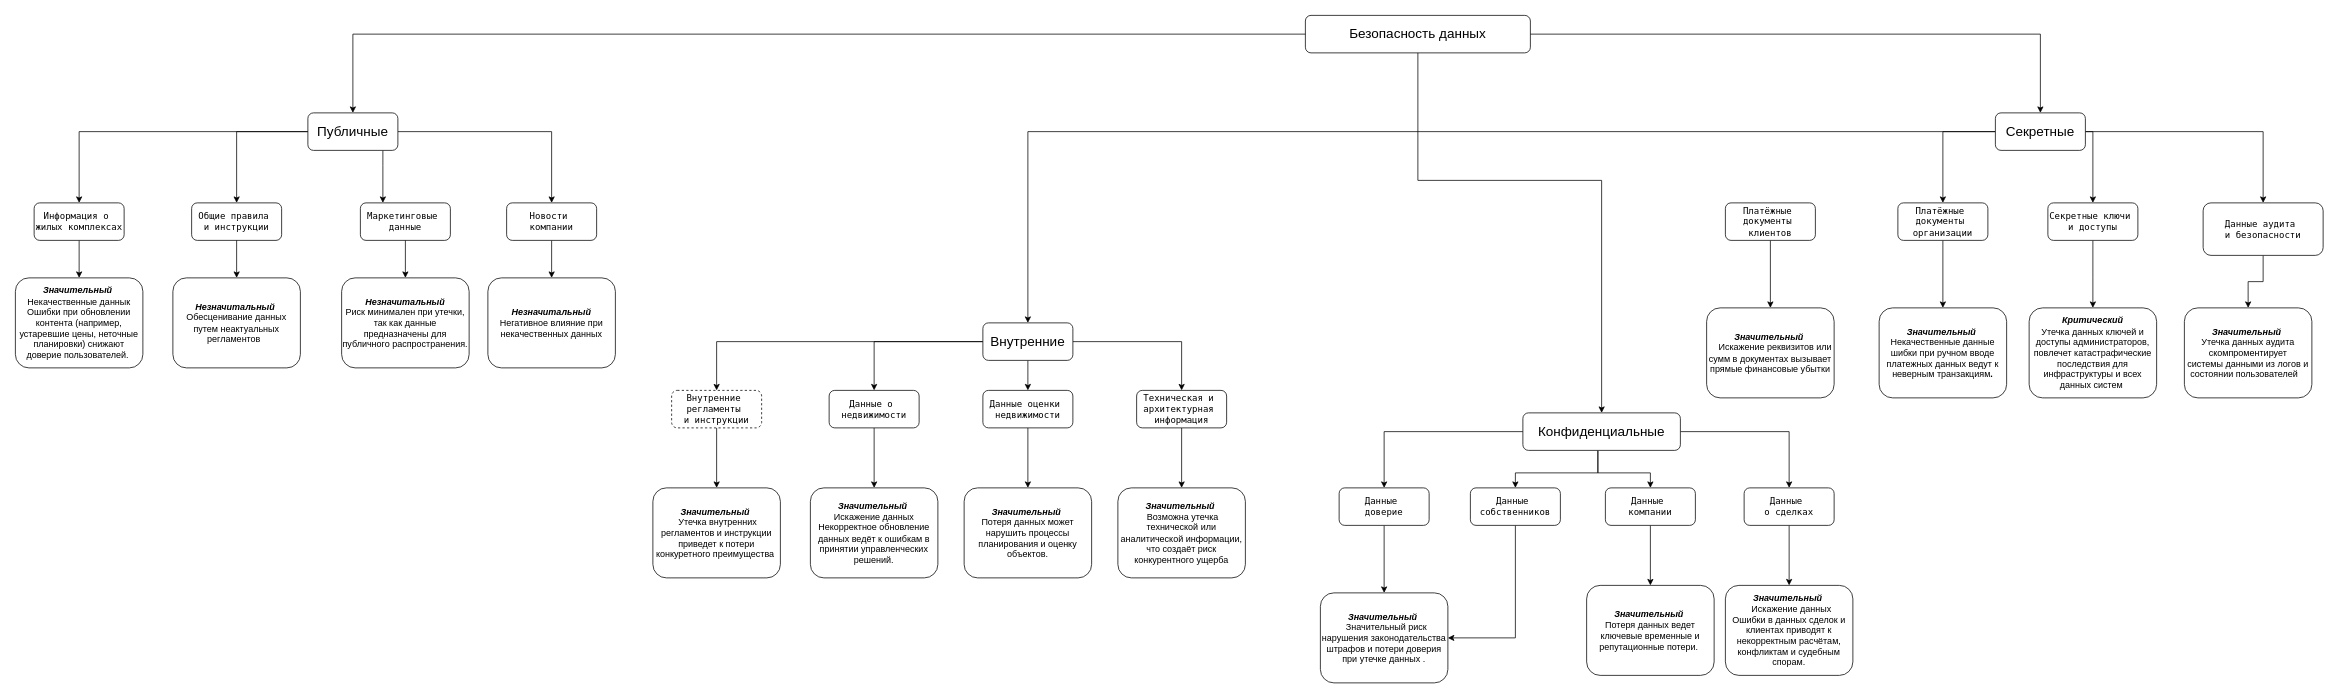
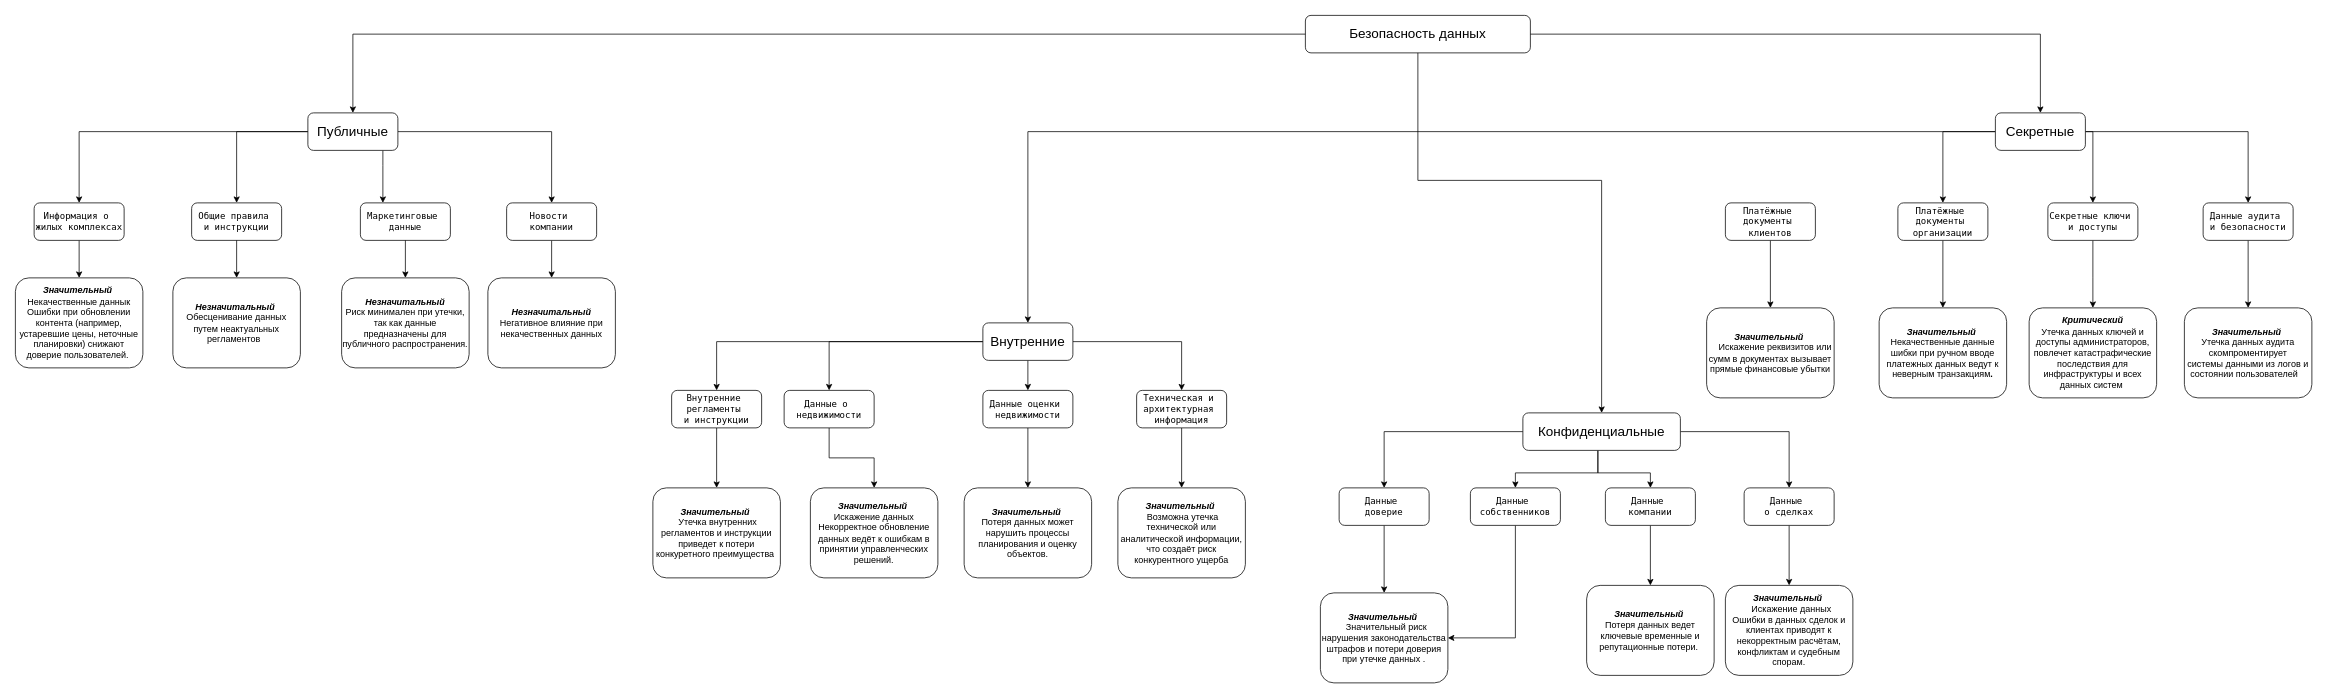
- <mxCell id="54" value="&lt;div style=&quot;&quot;&gt;&lt;pre style=&quot;&quot;&gt;&lt;font face=&quot;JetBrains Mono, monospace&quot;&gt;Данные аудита &lt;br&gt;и безопасности&lt;/font&gt;&lt;font face=&quot;JetBrains Mono, monospace&quot;&gt;&lt;/font&gt;&lt;/pre&gt;&lt;/div&gt;" style="rounded=1;whiteSpace=wrap;html=1;fontColor=default;" vertex="1" parent="1"><mxGeometry x="2937" y="270" width="160" height="70" as="geometry" /></mxCell>
+ <mxCell id="54" value="&lt;div style=&quot;&quot;&gt;&lt;pre style=&quot;&quot;&gt;&lt;font face=&quot;JetBrains Mono, monospace&quot;&gt;Данные аудита &lt;br&gt;и безопасности&lt;/font&gt;&lt;font face=&quot;JetBrains Mono, monospace&quot;&gt;&lt;/font&gt;&lt;/pre&gt;&lt;/div&gt;" style="rounded=1;whiteSpace=wrap;html=1;fontColor=default;" vertex="1" parent="1"><mxGeometry x="2937" y="270" width="120" height="50" as="geometry" /></mxCell>
- <mxCell id="38" value="&lt;pre style=&quot;&quot;&gt;&lt;pre style=&quot;&quot;&gt;&lt;font face=&quot;JetBrains Mono, monospace&quot;&gt;Внутренние &lt;br/&gt;регламенты &lt;br&gt;и инструкции&lt;/font&gt;&lt;/pre&gt;&lt;/pre&gt;" style="rounded=1;whiteSpace=wrap;html=1;dashed=1;" vertex="1" parent="1"><mxGeometry x="895" y="520" width="120" height="50" as="geometry" /></mxCell>
+ <mxCell id="38" value="&lt;pre style=&quot;&quot;&gt;&lt;pre style=&quot;&quot;&gt;&lt;font face=&quot;JetBrains Mono, monospace&quot;&gt;Внутренние &lt;br/&gt;регламенты &lt;br&gt;и инструкции&lt;/font&gt;&lt;/pre&gt;&lt;/pre&gt;" style="rounded=1;whiteSpace=wrap;html=1;" vertex="1" parent="1"><mxGeometry x="895" y="520" width="120" height="50" as="geometry" /></mxCell>
- <mxCell id="41" value="&lt;pre style=&quot;&quot;&gt;&lt;font face=&quot;JetBrains Mono, monospace&quot;&gt;Данные о &lt;br/&gt;недвижимости&lt;/font&gt;&lt;/pre&gt;" style="rounded=1;whiteSpace=wrap;html=1;" vertex="1" parent="1"><mxGeometry x="1105" y="520" width="120" height="50" as="geometry" /></mxCell>
+ <mxCell id="41" value="&lt;pre style=&quot;&quot;&gt;&lt;font face=&quot;JetBrains Mono, monospace&quot;&gt;Данные о &lt;br/&gt;недвижимости&lt;/font&gt;&lt;/pre&gt;" style="rounded=1;whiteSpace=wrap;html=1;" vertex="1" parent="1"><mxGeometry x="1045" y="520" width="120" height="50" as="geometry" /></mxCell>
